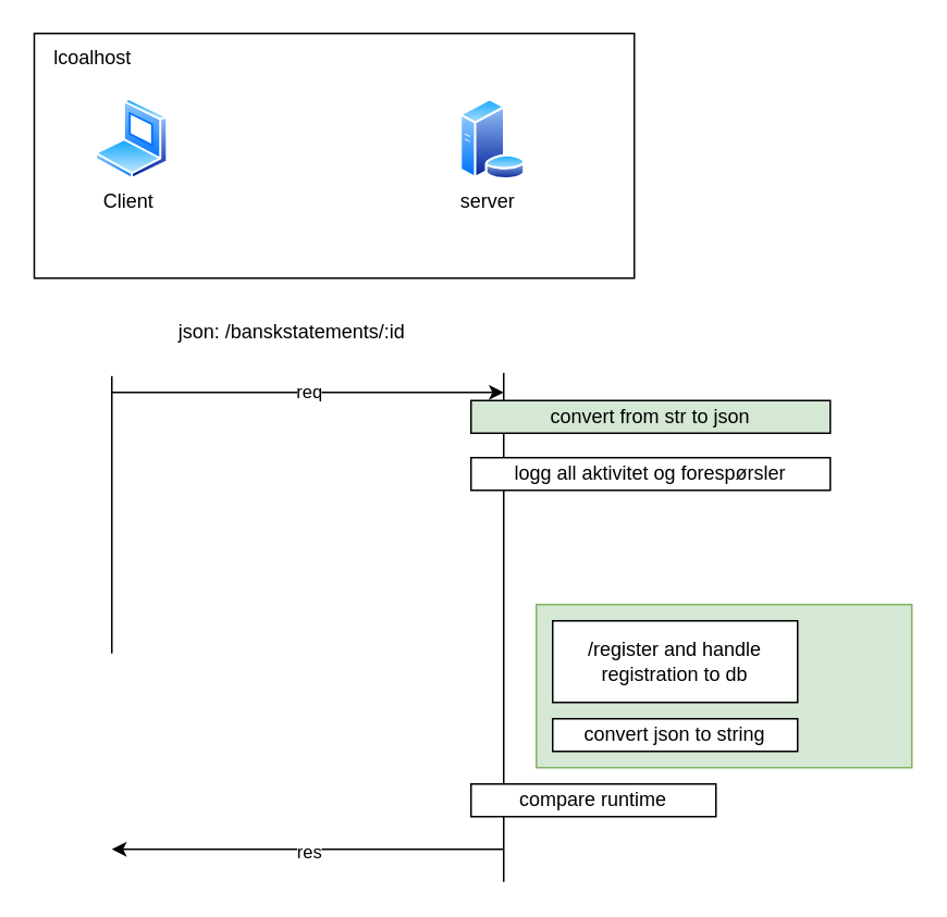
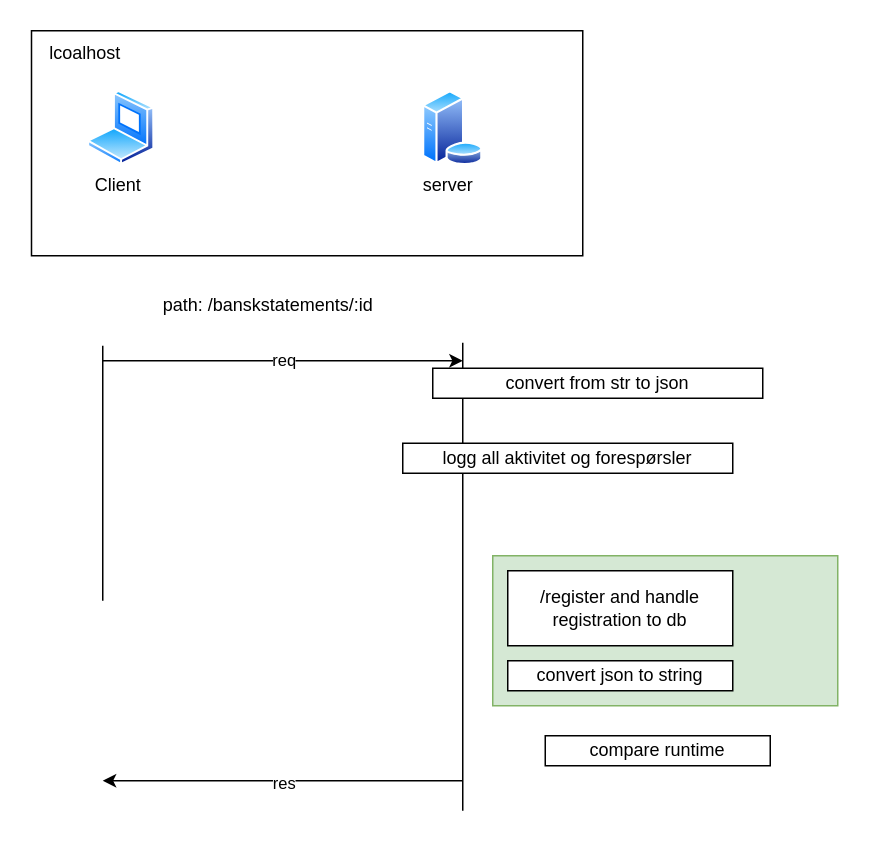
- <mxCell id="13" value="json: /banskstatements/:id" style="text;html=1;align=center;verticalAlign=middle;resizable=0;points=[];autosize=1;strokeColor=none;fillColor=none;" vertex="1" parent="1"><mxGeometry x="98" y="188" width="160" height="30" as="geometry" /></mxCell>
+ <mxCell id="13" value="path: /banskstatements/:id" style="text;html=1;align=center;verticalAlign=middle;resizable=0;points=[];autosize=1;strokeColor=none;fillColor=none;" vertex="1" parent="1"><mxGeometry x="98" y="188" width="160" height="30" as="geometry" /></mxCell>
- <mxCell id="16" value="convert from str to json" style="rounded=0;whiteSpace=wrap;html=1;fillColor=#d5e8d4;" vertex="1" parent="1"><mxGeometry x="288" y="245" width="220" height="20" as="geometry" /></mxCell>
+ <mxCell id="16" value="convert from str to json" style="rounded=0;whiteSpace=wrap;html=1;" vertex="1" parent="1"><mxGeometry x="288" y="245" width="220" height="20" as="geometry" /></mxCell>
- <mxCell id="19" value="logg all aktivitet og forespørsler" style="rounded=0;whiteSpace=wrap;html=1;" vertex="1" parent="1"><mxGeometry x="288" y="280" width="220" height="20" as="geometry" /></mxCell>
+ <mxCell id="19" value="logg all aktivitet og forespørsler" style="rounded=0;whiteSpace=wrap;html=1;" vertex="1" parent="1"><mxGeometry x="268" y="295" width="220" height="20" as="geometry" /></mxCell>
- <mxCell id="20" value="compare runtime" style="rounded=0;whiteSpace=wrap;html=1;" vertex="1" parent="1"><mxGeometry x="288" y="480" width="150" height="20" as="geometry" /></mxCell>
+ <mxCell id="20" value="compare runtime" style="rounded=0;whiteSpace=wrap;html=1;" vertex="1" parent="1"><mxGeometry x="363" y="490" width="150" height="20" as="geometry" /></mxCell>
